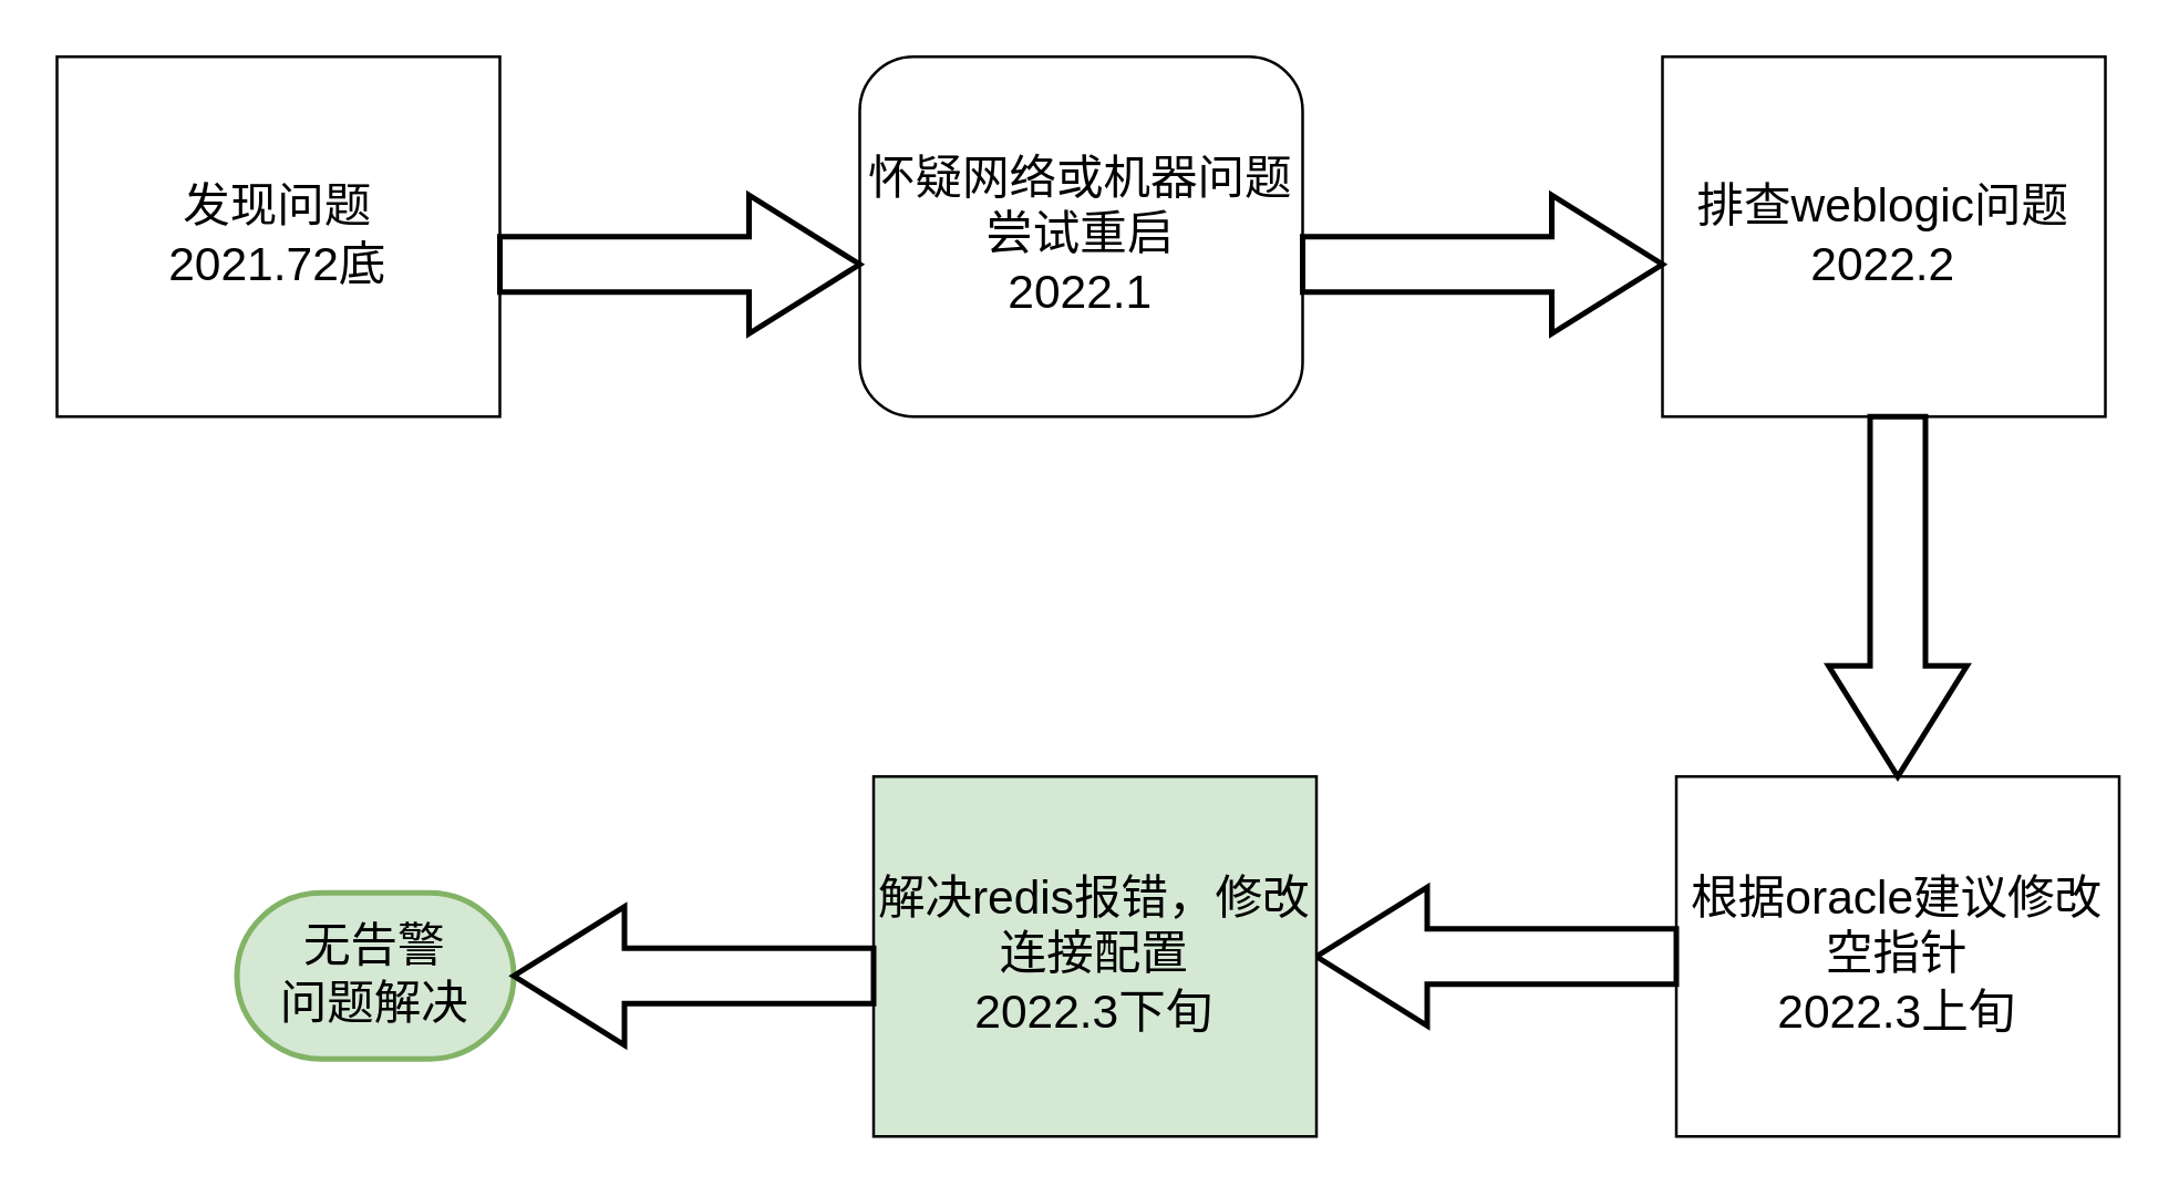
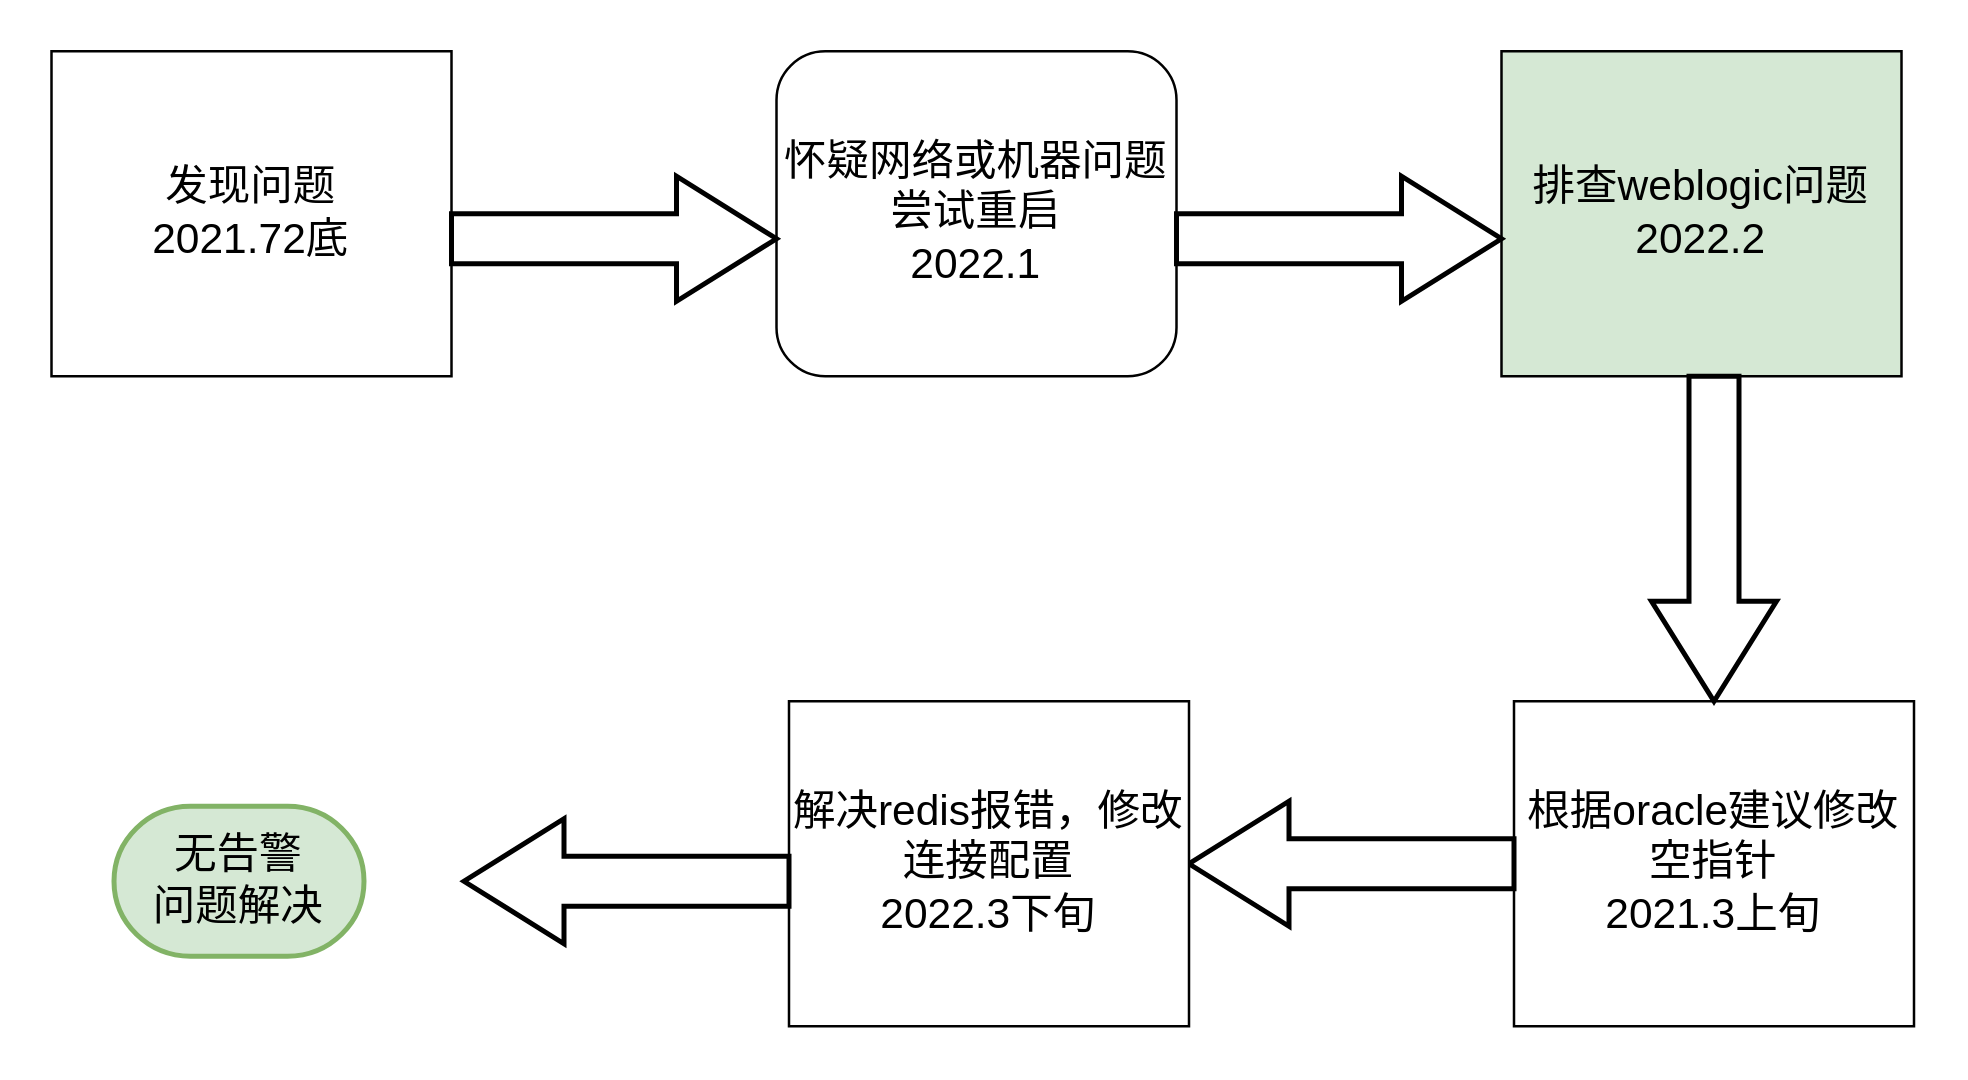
- <mxCell id="5" value="排查weblogic问题&lt;br style=&quot;font-size: 17px&quot;&gt;2022.2" style="whiteSpace=wrap;html=1;rounded=0;fontSize=17;" parent="1" vertex="1"><mxGeometry x="600" y="20" width="160" height="130" as="geometry" /></mxCell>
+ <mxCell id="5" value="排查weblogic问题&lt;br style=&quot;font-size: 17px&quot;&gt;2022.2" style="whiteSpace=wrap;html=1;rounded=0;fontSize=17;fillColor=#d5e8d4;" parent="1" vertex="1"><mxGeometry x="600" y="20" width="160" height="130" as="geometry" /></mxCell>
- <mxCell id="10" value="解决redis报错，修改连接配置&lt;br style=&quot;font-size: 17px&quot;&gt;2022.3下旬" style="whiteSpace=wrap;html=1;rounded=0;fontSize=17;fillColor=#d5e8d4;" parent="1" vertex="1"><mxGeometry x="315" y="280" width="160" height="130" as="geometry" /></mxCell>
+ <mxCell id="10" value="解决redis报错，修改连接配置&lt;br style=&quot;font-size: 17px&quot;&gt;2022.3下旬" style="whiteSpace=wrap;html=1;rounded=0;fontSize=17;" parent="1" vertex="1"><mxGeometry x="315" y="280" width="160" height="130" as="geometry" /></mxCell>
- <mxCell id="7" value="根据oracle建议修改空指针&lt;br style=&quot;font-size: 17px&quot;&gt;2022.3上旬" style="whiteSpace=wrap;html=1;rounded=0;fontSize=17;" parent="1" vertex="1"><mxGeometry x="605" y="280" width="160" height="130" as="geometry" /></mxCell>
+ <mxCell id="7" value="根据oracle建议修改空指针&lt;br style=&quot;font-size: 17px&quot;&gt;2021.3上旬" style="whiteSpace=wrap;html=1;rounded=0;fontSize=17;" parent="1" vertex="1"><mxGeometry x="605" y="280" width="160" height="130" as="geometry" /></mxCell>
- <mxCell id="11" value="无告警&lt;br&gt;问题解决" style="strokeWidth=2;html=1;shape=mxgraph.flowchart.terminator;whiteSpace=wrap;fontSize=17;fillColor=#d5e8d4;strokeColor=#82b366;" parent="1" vertex="1"><mxGeometry x="85" y="322" width="100" height="60" as="geometry" /></mxCell>
+ <mxCell id="11" value="无告警&lt;br&gt;问题解决" style="strokeWidth=2;html=1;shape=mxgraph.flowchart.terminator;whiteSpace=wrap;fontSize=17;fillColor=#d5e8d4;strokeColor=#82b366;" parent="1" vertex="1"><mxGeometry x="45" y="322" width="100" height="60" as="geometry" /></mxCell>
